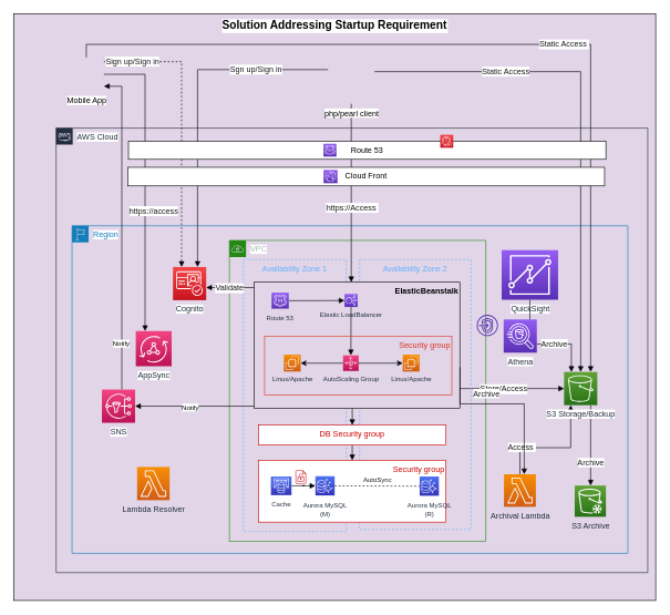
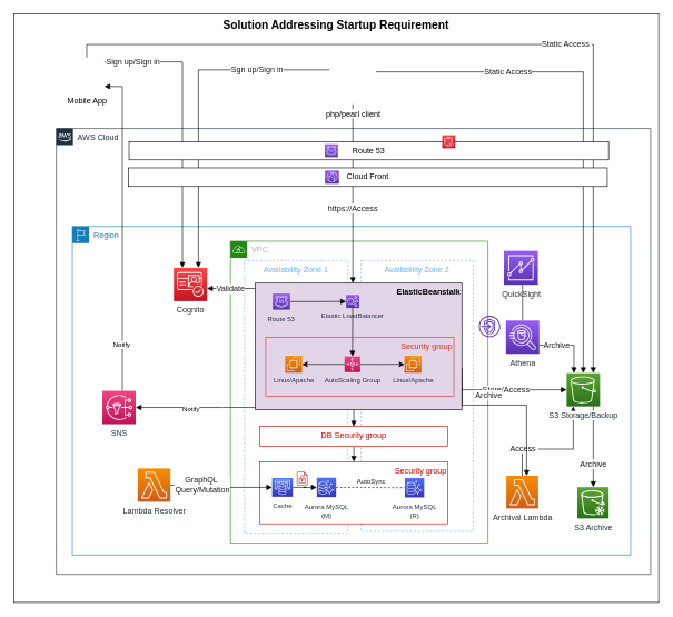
- <mxCell id="2" value="Solution Addressing Startup Requirement" style="dashed=0;verticalAlign=top;fontStyle=1;labelBackgroundColor=#ffffff;align=center;fontSize=17;fillColor=#e1d5e7;" parent="1" vertex="1"><mxGeometry x="20" y="20" width="967" height="883" as="geometry" /></mxCell>
+ <mxCell id="2" value="Solution Addressing Startup Requirement" style="dashed=0;verticalAlign=top;fontStyle=1;labelBackgroundColor=#ffffff;align=center;fontSize=17;" parent="1" vertex="1"><mxGeometry x="20" y="20" width="967" height="883" as="geometry" /></mxCell>
- <mxCell id="28" value="Sign up/Sign in" style="edgeStyle=orthogonalEdgeStyle;rounded=0;orthogonalLoop=1;jettySize=auto;html=1;labelBackgroundColor=#ffffff;startArrow=none;startFill=0;endArrow=block;endFill=1;fontSize=12;fontColor=#1A1A1A;dashed=1;" parent="1" source="29" target="25" edge="1"><mxGeometry x="-0.796" relative="1" as="geometry"><mxPoint x="283.429" y="263" as="targetPoint" /><Array as="points"><mxPoint x="273" y="92" /></Array><mxPoint as="offset" /></mxGeometry></mxCell>
+ <mxCell id="28" value="Sign up/Sign in" style="edgeStyle=orthogonalEdgeStyle;rounded=0;orthogonalLoop=1;jettySize=auto;html=1;labelBackgroundColor=#ffffff;startArrow=none;startFill=0;endArrow=block;endFill=1;fontSize=12;fontColor=#1A1A1A;" parent="1" source="29" target="25" edge="1"><mxGeometry x="-0.796" relative="1" as="geometry"><mxPoint x="283.429" y="263" as="targetPoint" /><Array as="points"><mxPoint x="273" y="92" /></Array><mxPoint as="offset" /></mxGeometry></mxCell>
- <mxCell id="22" value="https://access" style="edgeStyle=orthogonalEdgeStyle;rounded=0;orthogonalLoop=1;jettySize=auto;html=1;labelBackgroundColor=#ffffff;startArrow=none;startFill=0;endArrow=block;endFill=1;fontSize=12;fontColor=#1A1A1A;" parent="1" source="29" target="30" edge="1"><mxGeometry x="0.194" y="13" relative="1" as="geometry"><mxPoint x="74" y="240" as="sourcePoint" /><mxPoint x="223" y="458" as="targetPoint" /><Array as="points"><mxPoint x="218" y="111" /></Array><mxPoint as="offset" /></mxGeometry></mxCell>
- <mxCell id="69" value="QuickSight" style="outlineConnect=0;fontColor=#232F3E;gradientColor=#945DF2;gradientDirection=north;fillColor=#5A30B5;strokeColor=#ffffff;dashed=0;verticalLabelPosition=bottom;verticalAlign=top;align=center;html=1;fontSize=12;fontStyle=0;aspect=fixed;shape=mxgraph.aws4.resourceIcon;resIcon=mxgraph.aws4.quicksight;rounded=0;labelBackgroundColor=#ffffff;" vertex="1" parent="1"><mxGeometry x="755" y="375.5" width="85" height="75" as="geometry" /></mxCell>
+ <mxCell id="69" value="QuickSight" style="outlineConnect=0;fontColor=#232F3E;gradientColor=#945DF2;gradientDirection=north;fillColor=#5A30B5;strokeColor=#ffffff;dashed=0;verticalLabelPosition=bottom;verticalAlign=top;align=center;html=1;fontSize=12;fontStyle=0;aspect=fixed;shape=mxgraph.aws4.resourceIcon;resIcon=mxgraph.aws4.quicksight;rounded=0;labelBackgroundColor=#ffffff;" vertex="1" parent="1"><mxGeometry x="755" y="375.5" width="51" height="51" as="geometry" /></mxCell>
- <mxCell id="30" value="AppSync&lt;br&gt;" style="outlineConnect=0;fontColor=#232F3E;gradientColor=#F34482;gradientDirection=north;fillColor=#BC1356;strokeColor=#ffffff;dashed=0;verticalLabelPosition=bottom;verticalAlign=top;align=center;html=1;fontSize=12;fontStyle=0;aspect=fixed;shape=mxgraph.aws4.resourceIcon;resIcon=mxgraph.aws4.appsync;labelBackgroundColor=#ffffff;" parent="1" vertex="1"><mxGeometry x="204" y="497.5" width="54" height="53" as="geometry" /></mxCell>
+ <mxCell id="23" value="" style="edgeStyle=orthogonalEdgeStyle;rounded=0;orthogonalLoop=1;jettySize=auto;html=1;labelBackgroundColor=none;startArrow=none;startFill=0;endArrow=block;endFill=1;fontSize=12;fontColor=#1A1A1A;" parent="1" source="21" target="34" edge="1"><mxGeometry relative="1" as="geometry"><mxPoint x="424" y="740" as="targetPoint" /><Array as="points" /></mxGeometry></mxCell>
+ <mxCell id="24" value="GraphQL&amp;nbsp;&lt;br&gt;Query/Mutation" style="text;html=1;resizable=0;points=[];align=center;verticalAlign=middle;labelBackgroundColor=#ffffff;fontSize=12;fontColor=#1A1A1A;" parent="23" vertex="1" connectable="0"><mxGeometry x="-0.195" y="-4" relative="1" as="geometry"><mxPoint x="-16" y="-4.5" as="offset" /></mxGeometry></mxCell>
- <mxCell id="37" value="&lt;font style=&quot;font-size: 10px&quot;&gt;Aurora MySQL &lt;br&gt;(R)&lt;/font&gt;" style="outlineConnect=0;fontColor=#232F3E;gradientColor=#4D72F3;gradientDirection=north;fillColor=#3334B9;strokeColor=#ffffff;dashed=0;verticalLabelPosition=bottom;verticalAlign=top;align=center;html=1;fontSize=12;fontStyle=0;aspect=fixed;shape=mxgraph.aws4.resourceIcon;resIcon=mxgraph.aws4.aurora;labelBackgroundColor=none;" parent="1" vertex="1"><mxGeometry x="631.5" y="716.405" width="29" height="29" as="geometry" /></mxCell>
+ <mxCell id="37" value="&lt;font style=&quot;font-size: 10px&quot;&gt;Aurora MySQL &lt;br&gt;(R)&lt;/font&gt;" style="outlineConnect=0;fontColor=#232F3E;gradientColor=#4D72F3;gradientDirection=north;fillColor=#3334B9;strokeColor=#ffffff;dashed=0;verticalLabelPosition=bottom;verticalAlign=top;align=center;html=1;fontSize=12;fontStyle=0;aspect=fixed;shape=mxgraph.aws4.resourceIcon;resIcon=mxgraph.aws4.aurora;labelBackgroundColor=none;" parent="1" vertex="1"><mxGeometry x="606.5" y="716.405" width="29" height="29" as="geometry" /></mxCell>
